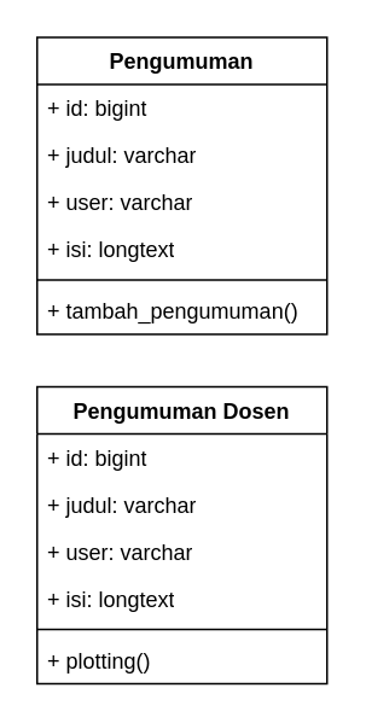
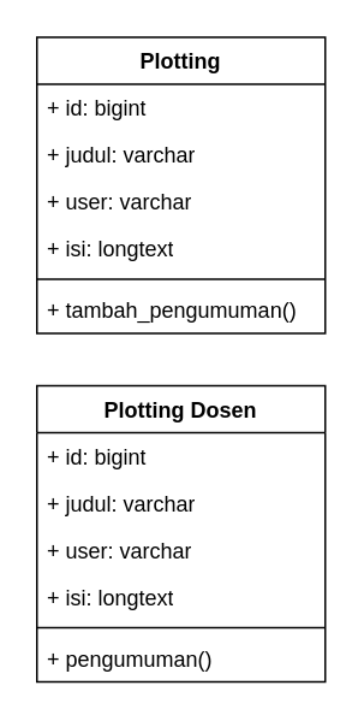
- <mxCell id="2" value="Pengumuman" style="swimlane;fontStyle=1;align=center;verticalAlign=top;childLayout=stackLayout;horizontal=1;startSize=26;horizontalStack=0;resizeParent=1;resizeParentMax=0;resizeLast=0;collapsible=1;marginBottom=0;whiteSpace=wrap;html=1;" vertex="1" parent="1"><mxGeometry x="20" y="20" width="160" height="164" as="geometry" /></mxCell>
+ <mxCell id="2" value="Plotting" style="swimlane;fontStyle=1;align=center;verticalAlign=top;childLayout=stackLayout;horizontal=1;startSize=26;horizontalStack=0;resizeParent=1;resizeParentMax=0;resizeLast=0;collapsible=1;marginBottom=0;whiteSpace=wrap;html=1;" vertex="1" parent="1"><mxGeometry x="20" y="20" width="160" height="164" as="geometry" /></mxCell>
- <mxCell id="9" value="Pengumuman Dosen" style="swimlane;fontStyle=1;align=center;verticalAlign=top;childLayout=stackLayout;horizontal=1;startSize=26;horizontalStack=0;resizeParent=1;resizeParentMax=0;resizeLast=0;collapsible=1;marginBottom=0;whiteSpace=wrap;html=1;" vertex="1" parent="1"><mxGeometry x="20" y="213" width="160" height="164" as="geometry" /></mxCell>
+ <mxCell id="9" value="Plotting Dosen" style="swimlane;fontStyle=1;align=center;verticalAlign=top;childLayout=stackLayout;horizontal=1;startSize=26;horizontalStack=0;resizeParent=1;resizeParentMax=0;resizeLast=0;collapsible=1;marginBottom=0;whiteSpace=wrap;html=1;" vertex="1" parent="1"><mxGeometry x="20" y="213" width="160" height="164" as="geometry" /></mxCell>
- <mxCell id="15" value="+ plotting()" style="text;strokeColor=none;fillColor=none;align=left;verticalAlign=top;spacingLeft=4;spacingRight=4;overflow=hidden;rotatable=0;points=[[0,0.5],[1,0.5]];portConstraint=eastwest;whiteSpace=wrap;html=1;" vertex="1" parent="9"><mxGeometry y="138" width="160" height="26" as="geometry" /></mxCell>
+ <mxCell id="15" value="+ pengumuman()" style="text;strokeColor=none;fillColor=none;align=left;verticalAlign=top;spacingLeft=4;spacingRight=4;overflow=hidden;rotatable=0;points=[[0,0.5],[1,0.5]];portConstraint=eastwest;whiteSpace=wrap;html=1;" vertex="1" parent="9"><mxGeometry y="138" width="160" height="26" as="geometry" /></mxCell>
